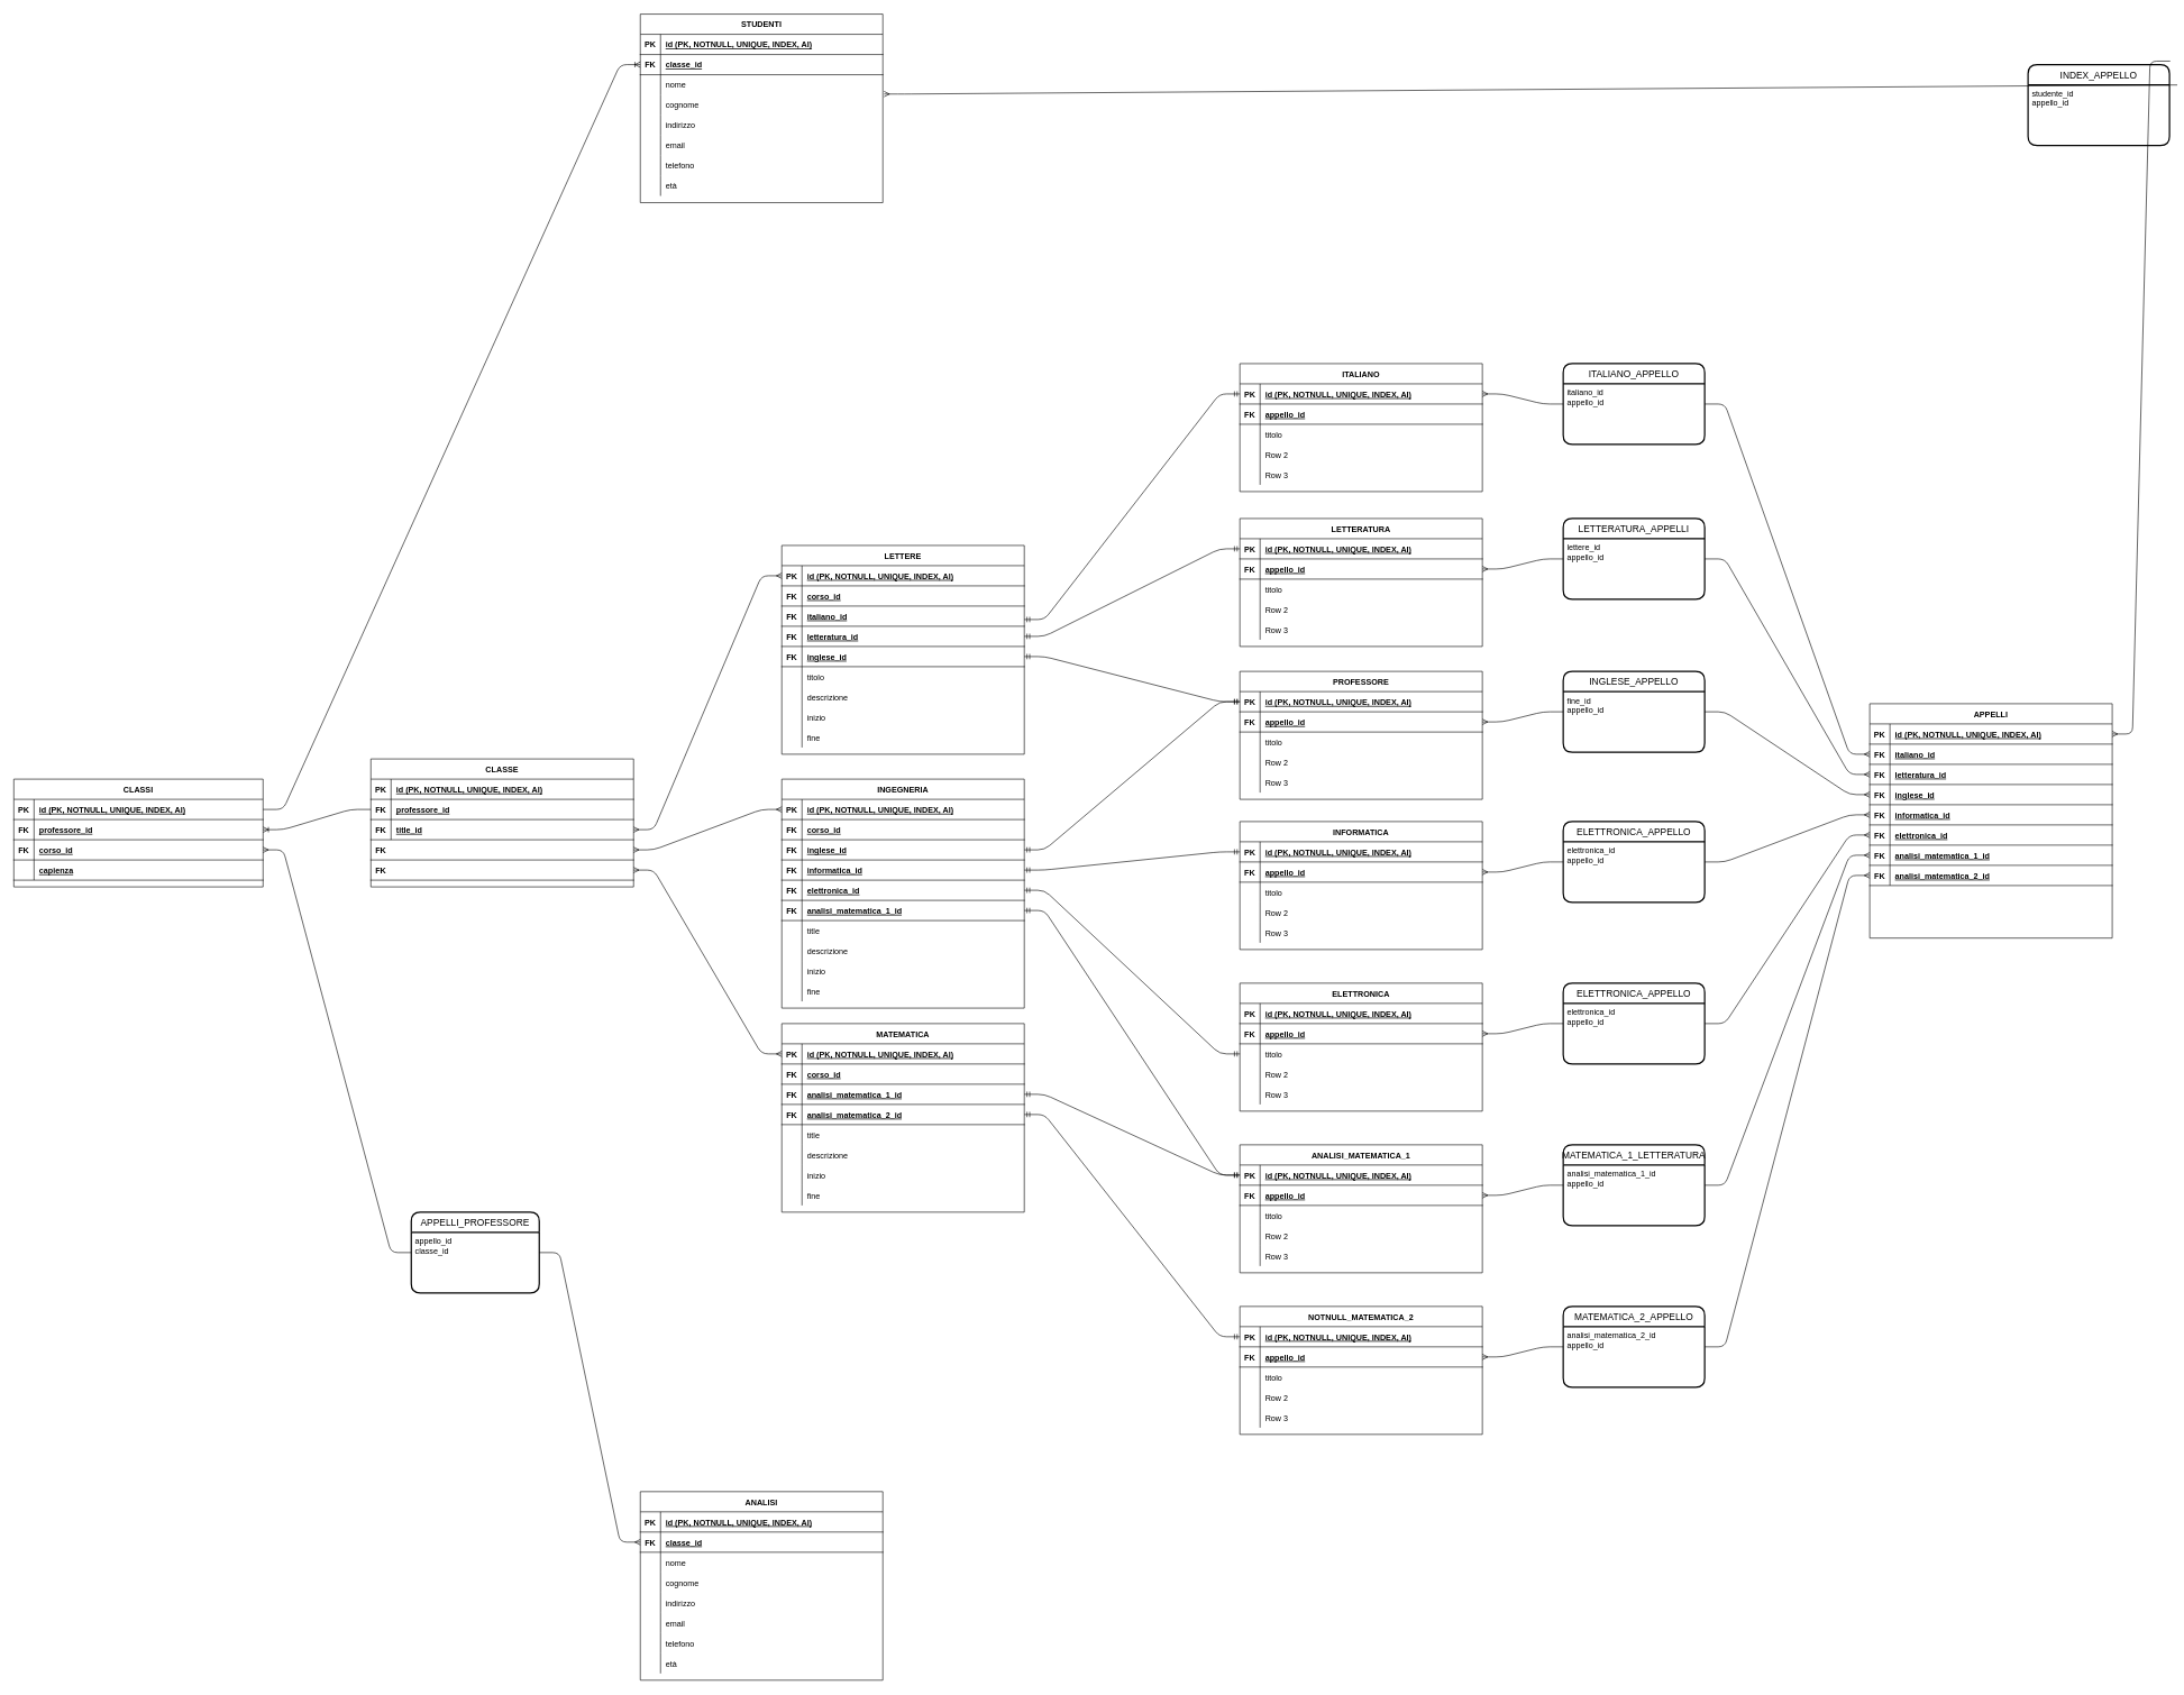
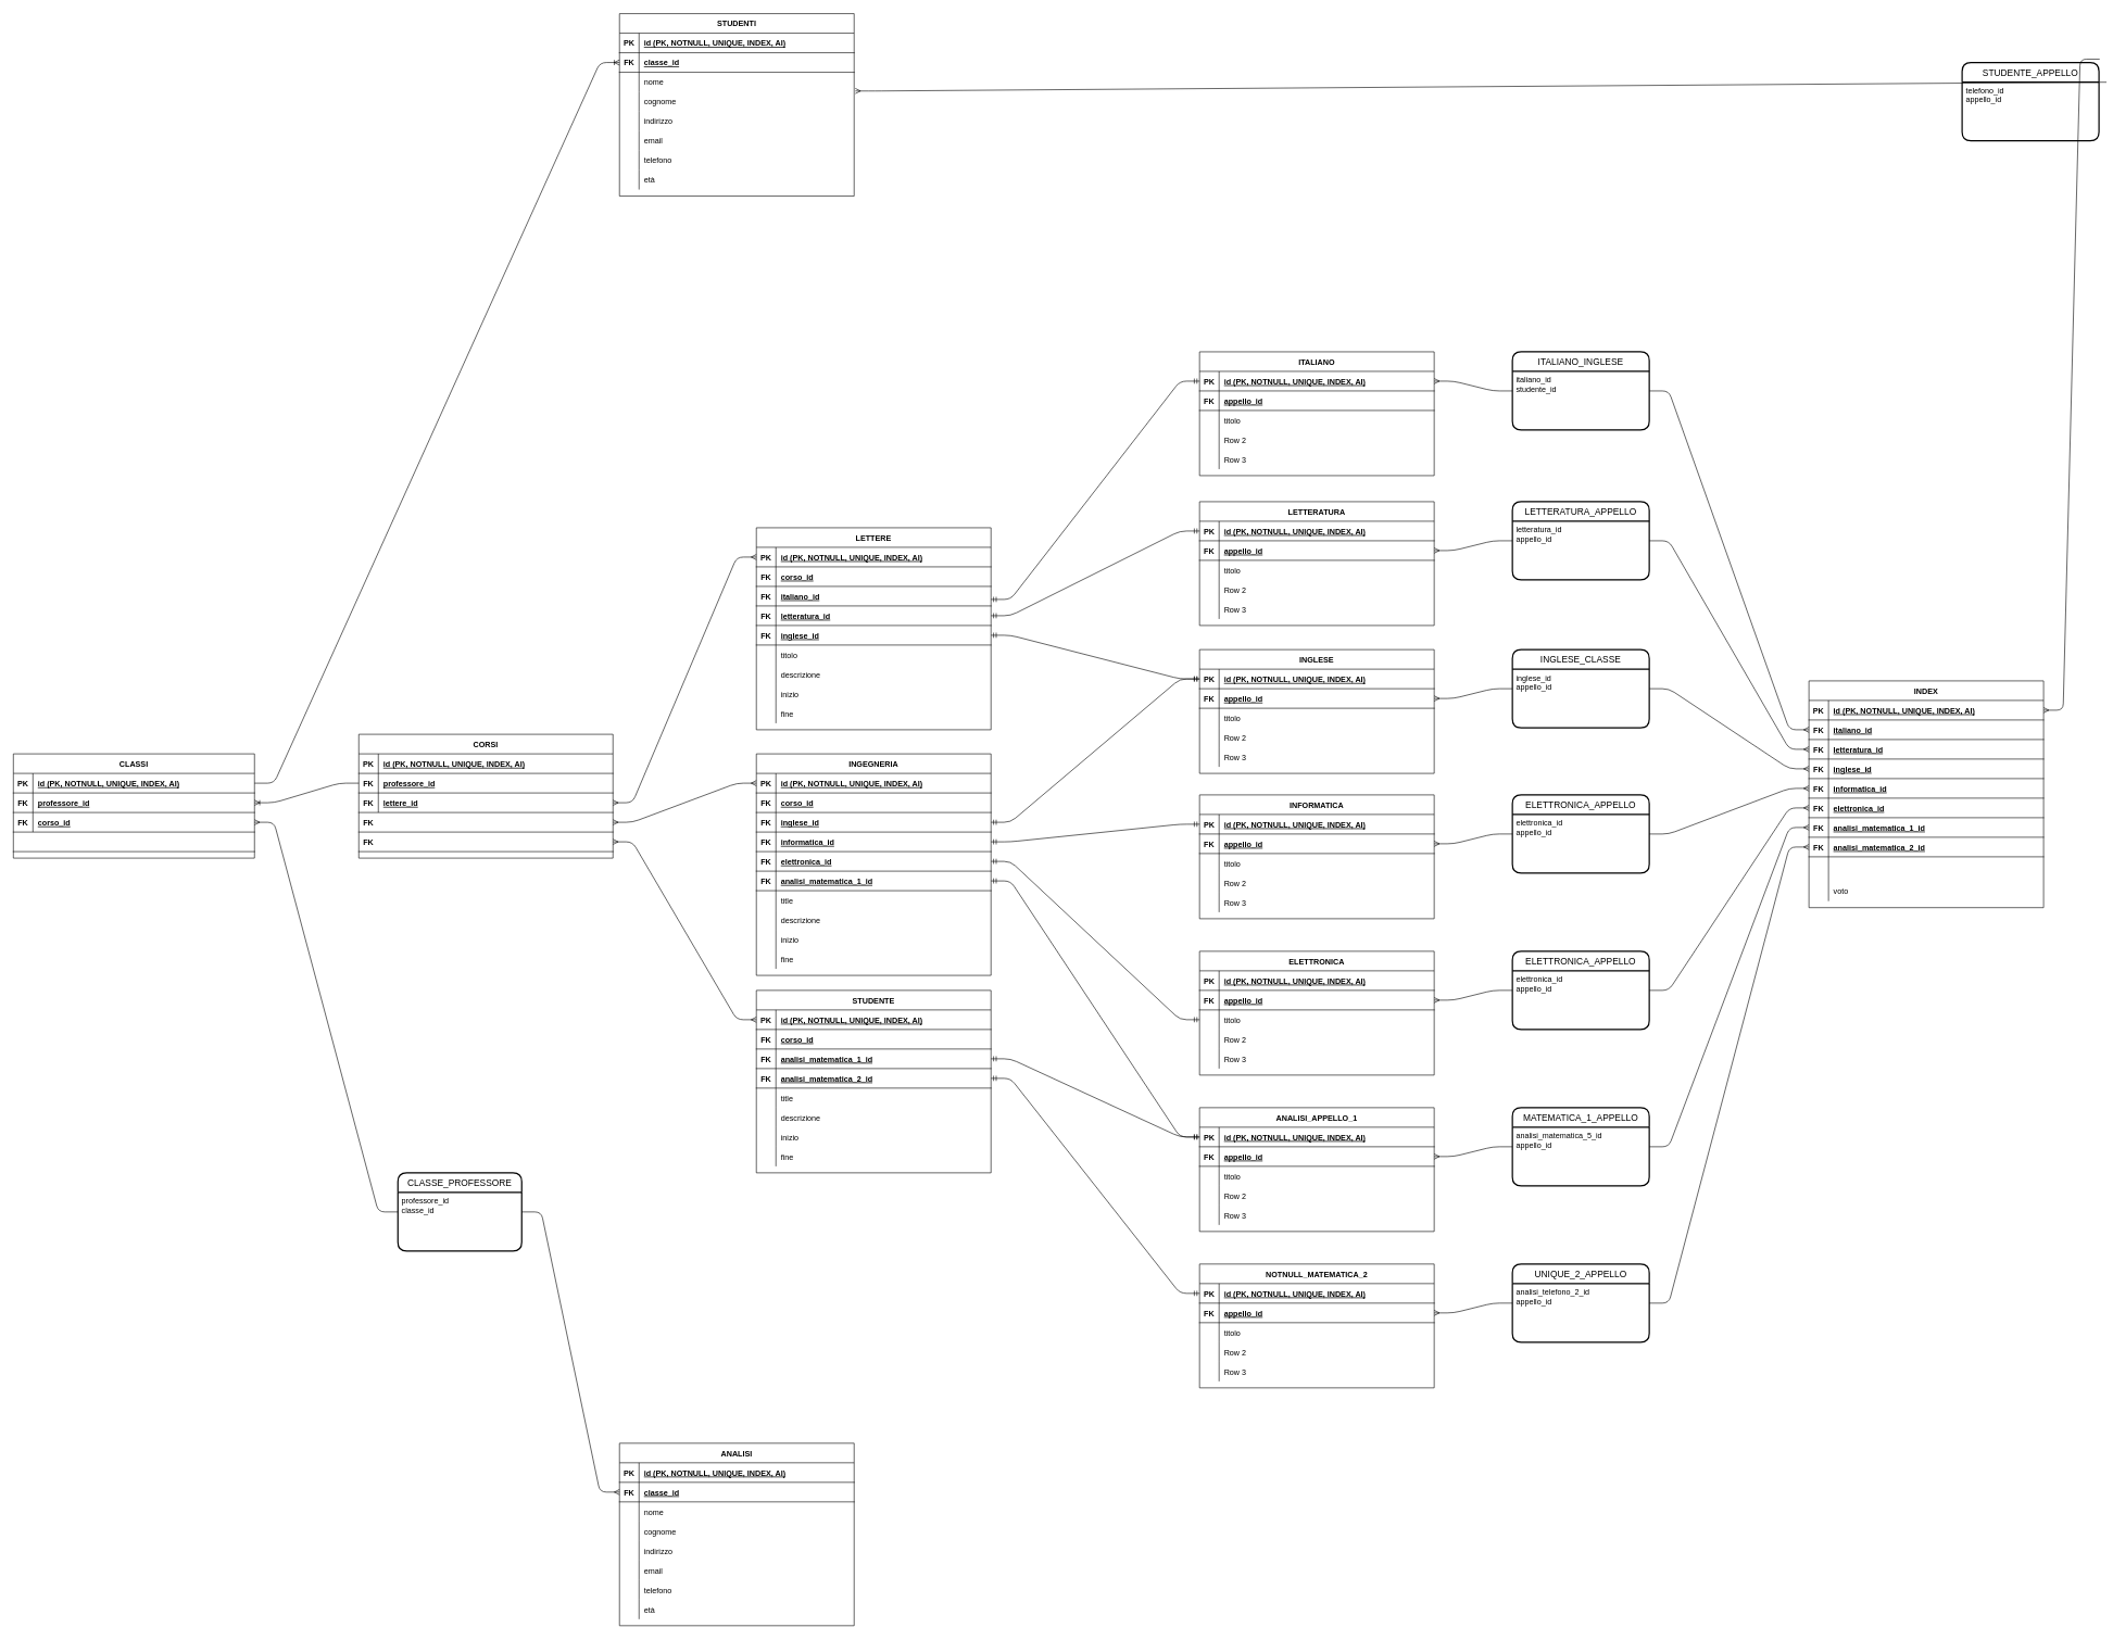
- <mxCell id="352" value="INDEX_APPELLO" style="swimlane;childLayout=stackLayout;horizontal=1;startSize=30;horizontalStack=0;rounded=1;fontSize=14;fontStyle=0;strokeWidth=2;resizeParent=0;resizeLast=1;shadow=0;dashed=0;align=center;" vertex="1" parent="1"><mxGeometry x="3010" y="95" width="210" height="120" as="geometry" /></mxCell>
+ <mxCell id="352" value="STUDENTE_APPELLO" style="swimlane;childLayout=stackLayout;horizontal=1;startSize=30;horizontalStack=0;rounded=1;fontSize=14;fontStyle=0;strokeWidth=2;resizeParent=0;resizeLast=1;shadow=0;dashed=0;align=center;" vertex="1" parent="1"><mxGeometry x="3010" y="95" width="210" height="120" as="geometry" /></mxCell>
- <mxCell id="353" value="studente_id&#10;appello_id" style="align=left;strokeColor=none;fillColor=none;spacingLeft=4;fontSize=12;verticalAlign=top;resizable=0;rotatable=0;part=1;" vertex="1" parent="352"><mxGeometry y="30" width="210" height="90" as="geometry" /></mxCell>
+ <mxCell id="353" value="telefono_id&#10;appello_id" style="align=left;strokeColor=none;fillColor=none;spacingLeft=4;fontSize=12;verticalAlign=top;resizable=0;rotatable=0;part=1;" vertex="1" parent="352"><mxGeometry y="30" width="210" height="90" as="geometry" /></mxCell>
- <mxCell id="348" value="ITALIANO_APPELLO" style="swimlane;childLayout=stackLayout;horizontal=1;startSize=30;horizontalStack=0;rounded=1;fontSize=14;fontStyle=0;strokeWidth=2;resizeParent=0;resizeLast=1;shadow=0;dashed=0;align=center;" vertex="1" parent="1"><mxGeometry x="2320" y="539" width="210" height="120" as="geometry" /></mxCell>
+ <mxCell id="348" value="ITALIANO_INGLESE" style="swimlane;childLayout=stackLayout;horizontal=1;startSize=30;horizontalStack=0;rounded=1;fontSize=14;fontStyle=0;strokeWidth=2;resizeParent=0;resizeLast=1;shadow=0;dashed=0;align=center;" vertex="1" parent="1"><mxGeometry x="2320" y="539" width="210" height="120" as="geometry" /></mxCell>
- <mxCell id="349" value="italiano_id&#10;appello_id" style="align=left;strokeColor=none;fillColor=none;spacingLeft=4;fontSize=12;verticalAlign=top;resizable=0;rotatable=0;part=1;" vertex="1" parent="348"><mxGeometry y="30" width="210" height="90" as="geometry" /></mxCell>
+ <mxCell id="349" value="italiano_id&#10;studente_id" style="align=left;strokeColor=none;fillColor=none;spacingLeft=4;fontSize=12;verticalAlign=top;resizable=0;rotatable=0;part=1;" vertex="1" parent="348"><mxGeometry y="30" width="210" height="90" as="geometry" /></mxCell>
- <mxCell id="345" value="LETTERATURA_APPELLI" style="swimlane;childLayout=stackLayout;horizontal=1;startSize=30;horizontalStack=0;rounded=1;fontSize=14;fontStyle=0;strokeWidth=2;resizeParent=0;resizeLast=1;shadow=0;dashed=0;align=center;" vertex="1" parent="1"><mxGeometry x="2320" y="769" width="210" height="120" as="geometry" /></mxCell>
+ <mxCell id="345" value="LETTERATURA_APPELLO" style="swimlane;childLayout=stackLayout;horizontal=1;startSize=30;horizontalStack=0;rounded=1;fontSize=14;fontStyle=0;strokeWidth=2;resizeParent=0;resizeLast=1;shadow=0;dashed=0;align=center;" vertex="1" parent="1"><mxGeometry x="2320" y="769" width="210" height="120" as="geometry" /></mxCell>
- <mxCell id="346" value="lettere_id&#10;appello_id" style="align=left;strokeColor=none;fillColor=none;spacingLeft=4;fontSize=12;verticalAlign=top;resizable=0;rotatable=0;part=1;" vertex="1" parent="345"><mxGeometry y="30" width="210" height="90" as="geometry" /></mxCell>
+ <mxCell id="346" value="letteratura_id&#10;appello_id" style="align=left;strokeColor=none;fillColor=none;spacingLeft=4;fontSize=12;verticalAlign=top;resizable=0;rotatable=0;part=1;" vertex="1" parent="345"><mxGeometry y="30" width="210" height="90" as="geometry" /></mxCell>
- <mxCell id="150" value="PROFESSORE" style="shape=table;startSize=30;container=1;collapsible=1;childLayout=tableLayout;fixedRows=1;rowLines=0;fontStyle=1;align=center;resizeLast=1;" vertex="1" parent="1"><mxGeometry x="1840" y="996" width="360" height="190" as="geometry" /></mxCell>
+ <mxCell id="150" value="INGLESE" style="shape=table;startSize=30;container=1;collapsible=1;childLayout=tableLayout;fixedRows=1;rowLines=0;fontStyle=1;align=center;resizeLast=1;" vertex="1" parent="1"><mxGeometry x="1840" y="996" width="360" height="190" as="geometry" /></mxCell>
- <mxCell id="342" value="INGLESE_APPELLO" style="swimlane;childLayout=stackLayout;horizontal=1;startSize=30;horizontalStack=0;rounded=1;fontSize=14;fontStyle=0;strokeWidth=2;resizeParent=0;resizeLast=1;shadow=0;dashed=0;align=center;" vertex="1" parent="1"><mxGeometry x="2320" y="996" width="210" height="120" as="geometry" /></mxCell>
+ <mxCell id="342" value="INGLESE_CLASSE" style="swimlane;childLayout=stackLayout;horizontal=1;startSize=30;horizontalStack=0;rounded=1;fontSize=14;fontStyle=0;strokeWidth=2;resizeParent=0;resizeLast=1;shadow=0;dashed=0;align=center;" vertex="1" parent="1"><mxGeometry x="2320" y="996" width="210" height="120" as="geometry" /></mxCell>
- <mxCell id="343" value="fine_id&#10;appello_id" style="align=left;strokeColor=none;fillColor=none;spacingLeft=4;fontSize=12;verticalAlign=top;resizable=0;rotatable=0;part=1;" vertex="1" parent="342"><mxGeometry y="30" width="210" height="90" as="geometry" /></mxCell>
+ <mxCell id="343" value="inglese_id&#10;appello_id" style="align=left;strokeColor=none;fillColor=none;spacingLeft=4;fontSize=12;verticalAlign=top;resizable=0;rotatable=0;part=1;" vertex="1" parent="342"><mxGeometry y="30" width="210" height="90" as="geometry" /></mxCell>
- <mxCell id="216" value="APPELLI" style="shape=table;startSize=30;container=1;collapsible=1;childLayout=tableLayout;fixedRows=1;rowLines=0;fontStyle=1;align=center;resizeLast=1;" vertex="1" parent="1"><mxGeometry x="2775" y="1044" width="360" height="348" as="geometry" /></mxCell>
+ <mxCell id="216" value="INDEX" style="shape=table;startSize=30;container=1;collapsible=1;childLayout=tableLayout;fixedRows=1;rowLines=0;fontStyle=1;align=center;resizeLast=1;" vertex="1" parent="1"><mxGeometry x="2775" y="1044" width="360" height="348" as="geometry" /></mxCell>
- <mxCell id="276" value="CLASSE" style="shape=table;startSize=30;container=1;collapsible=1;childLayout=tableLayout;fixedRows=1;rowLines=0;fontStyle=1;align=center;resizeLast=1;" vertex="1" parent="1"><mxGeometry x="550" y="1126" width="390" height="190" as="geometry" /></mxCell>
+ <mxCell id="276" value="CORSI" style="shape=table;startSize=30;container=1;collapsible=1;childLayout=tableLayout;fixedRows=1;rowLines=0;fontStyle=1;align=center;resizeLast=1;" vertex="1" parent="1"><mxGeometry x="550" y="1126" width="390" height="190" as="geometry" /></mxCell>
- <mxCell id="285" value="title_id" style="shape=partialRectangle;connectable=0;fillColor=none;top=0;left=0;bottom=0;right=0;align=left;spacingLeft=6;fontStyle=5;overflow=hidden;" vertex="1" parent="283"><mxGeometry x="30" width="360" height="30" as="geometry"><mxRectangle width="360" height="30" as="alternateBounds" /></mxGeometry></mxCell>
+ <mxCell id="285" value="lettere_id" style="shape=partialRectangle;connectable=0;fillColor=none;top=0;left=0;bottom=0;right=0;align=left;spacingLeft=6;fontStyle=5;overflow=hidden;" vertex="1" parent="283"><mxGeometry x="30" width="360" height="30" as="geometry"><mxRectangle width="360" height="30" as="alternateBounds" /></mxGeometry></mxCell>
- <mxCell id="274" value="capienza" style="shape=partialRectangle;connectable=0;fillColor=none;top=0;left=0;bottom=0;right=0;align=left;spacingLeft=6;fontStyle=5;overflow=hidden;" vertex="1" parent="272"><mxGeometry x="30" width="340" height="30" as="geometry"><mxRectangle width="340" height="30" as="alternateBounds" /></mxGeometry></mxCell>
+ <mxCell id="245" value="voto" style="shape=partialRectangle;connectable=0;fillColor=none;top=0;left=0;bottom=0;right=0;align=left;spacingLeft=6;overflow=hidden;" vertex="1" parent="243"><mxGeometry x="30" width="330" height="30" as="geometry"><mxRectangle width="330" height="30" as="alternateBounds" /></mxGeometry></mxCell>
- <mxCell id="30" value="MATEMATICA" style="shape=table;startSize=30;container=1;collapsible=1;childLayout=tableLayout;fixedRows=1;rowLines=0;fontStyle=1;align=center;resizeLast=1;" vertex="1" parent="1"><mxGeometry x="1160" y="1519" width="360" height="280" as="geometry" /></mxCell>
+ <mxCell id="30" value="STUDENTE" style="shape=table;startSize=30;container=1;collapsible=1;childLayout=tableLayout;fixedRows=1;rowLines=0;fontStyle=1;align=center;resizeLast=1;" vertex="1" parent="1"><mxGeometry x="1160" y="1519" width="360" height="280" as="geometry" /></mxCell>
- <mxCell id="246" value="ANALISI_MATEMATICA_1" style="shape=table;startSize=30;container=1;collapsible=1;childLayout=tableLayout;fixedRows=1;rowLines=0;fontStyle=1;align=center;resizeLast=1;" vertex="1" parent="1"><mxGeometry x="1840" y="1699" width="360" height="190" as="geometry" /></mxCell>
+ <mxCell id="246" value="ANALISI_APPELLO_1" style="shape=table;startSize=30;container=1;collapsible=1;childLayout=tableLayout;fixedRows=1;rowLines=0;fontStyle=1;align=center;resizeLast=1;" vertex="1" parent="1"><mxGeometry x="1840" y="1699" width="360" height="190" as="geometry" /></mxCell>
- <mxCell id="327" value="MATEMATICA_1_LETTERATURA" style="swimlane;childLayout=stackLayout;horizontal=1;startSize=30;horizontalStack=0;rounded=1;fontSize=14;fontStyle=0;strokeWidth=2;resizeParent=0;resizeLast=1;shadow=0;dashed=0;align=center;" vertex="1" parent="1"><mxGeometry x="2320" y="1699" width="210" height="120" as="geometry" /></mxCell>
+ <mxCell id="327" value="MATEMATICA_1_APPELLO" style="swimlane;childLayout=stackLayout;horizontal=1;startSize=30;horizontalStack=0;rounded=1;fontSize=14;fontStyle=0;strokeWidth=2;resizeParent=0;resizeLast=1;shadow=0;dashed=0;align=center;" vertex="1" parent="1"><mxGeometry x="2320" y="1699" width="210" height="120" as="geometry" /></mxCell>
- <mxCell id="328" value="analisi_matematica_1_id&#10;appello_id" style="align=left;strokeColor=none;fillColor=none;spacingLeft=4;fontSize=12;verticalAlign=top;resizable=0;rotatable=0;part=1;" vertex="1" parent="327"><mxGeometry y="30" width="210" height="90" as="geometry" /></mxCell>
+ <mxCell id="328" value="analisi_matematica_5_id&#10;appello_id" style="align=left;strokeColor=none;fillColor=none;spacingLeft=4;fontSize=12;verticalAlign=top;resizable=0;rotatable=0;part=1;" vertex="1" parent="327"><mxGeometry y="30" width="210" height="90" as="geometry" /></mxCell>
- <mxCell id="333" value="APPELLI_PROFESSORE" style="swimlane;childLayout=stackLayout;horizontal=1;startSize=30;horizontalStack=0;rounded=1;fontSize=14;fontStyle=0;strokeWidth=2;resizeParent=0;resizeLast=1;shadow=0;dashed=0;align=center;" vertex="1" parent="1"><mxGeometry x="610" y="1799" width="190" height="120" as="geometry" /></mxCell>
+ <mxCell id="333" value="CLASSE_PROFESSORE" style="swimlane;childLayout=stackLayout;horizontal=1;startSize=30;horizontalStack=0;rounded=1;fontSize=14;fontStyle=0;strokeWidth=2;resizeParent=0;resizeLast=1;shadow=0;dashed=0;align=center;" vertex="1" parent="1"><mxGeometry x="610" y="1799" width="190" height="120" as="geometry" /></mxCell>
- <mxCell id="334" value="appello_id&#10;classe_id" style="align=left;strokeColor=none;fillColor=none;spacingLeft=4;fontSize=12;verticalAlign=top;resizable=0;rotatable=0;part=1;" vertex="1" parent="333"><mxGeometry y="30" width="190" height="90" as="geometry" /></mxCell>
+ <mxCell id="334" value="professore_id&#10;classe_id" style="align=left;strokeColor=none;fillColor=none;spacingLeft=4;fontSize=12;verticalAlign=top;resizable=0;rotatable=0;part=1;" vertex="1" parent="333"><mxGeometry y="30" width="190" height="90" as="geometry" /></mxCell>
- <mxCell id="330" value="MATEMATICA_2_APPELLO" style="swimlane;childLayout=stackLayout;horizontal=1;startSize=30;horizontalStack=0;rounded=1;fontSize=14;fontStyle=0;strokeWidth=2;resizeParent=0;resizeLast=1;shadow=0;dashed=0;align=center;" vertex="1" parent="1"><mxGeometry x="2320" y="1939" width="210" height="120" as="geometry" /></mxCell>
+ <mxCell id="330" value="UNIQUE_2_APPELLO" style="swimlane;childLayout=stackLayout;horizontal=1;startSize=30;horizontalStack=0;rounded=1;fontSize=14;fontStyle=0;strokeWidth=2;resizeParent=0;resizeLast=1;shadow=0;dashed=0;align=center;" vertex="1" parent="1"><mxGeometry x="2320" y="1939" width="210" height="120" as="geometry" /></mxCell>
- <mxCell id="331" value="analisi_matematica_2_id&#10;appello_id" style="align=left;strokeColor=none;fillColor=none;spacingLeft=4;fontSize=12;verticalAlign=top;resizable=0;rotatable=0;part=1;" vertex="1" parent="330"><mxGeometry y="30" width="210" height="90" as="geometry" /></mxCell>
+ <mxCell id="331" value="analisi_telefono_2_id&#10;appello_id" style="align=left;strokeColor=none;fillColor=none;spacingLeft=4;fontSize=12;verticalAlign=top;resizable=0;rotatable=0;part=1;" vertex="1" parent="330"><mxGeometry y="30" width="210" height="90" as="geometry" /></mxCell>
